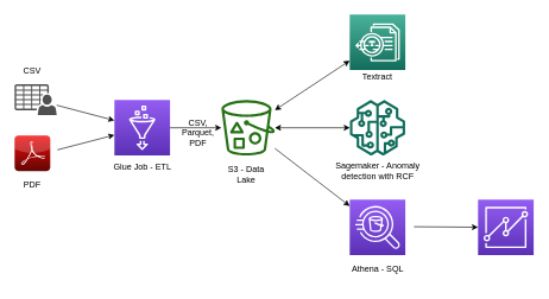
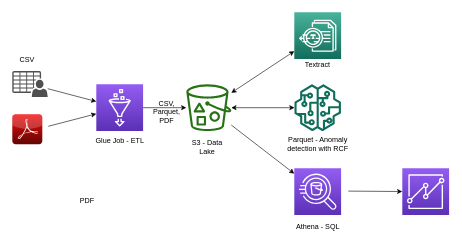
- <mxCell id="19" value="Sagemaker - Anomaly detection with RCF" style="text;html=1;strokeColor=none;fillColor=none;align=center;verticalAlign=middle;whiteSpace=wrap;rounded=0;" vertex="1" parent="1"><mxGeometry x="468.5" y="220" width="121" height="40" as="geometry" /></mxCell>
+ <mxCell id="19" value="Parquet - Anomaly detection with RCF" style="text;html=1;strokeColor=none;fillColor=none;align=center;verticalAlign=middle;whiteSpace=wrap;rounded=0;" vertex="1" parent="1"><mxGeometry x="468.5" y="220" width="121" height="40" as="geometry" /></mxCell>
- <mxCell id="13" value="PDF" style="text;html=1;strokeColor=none;fillColor=none;align=center;verticalAlign=middle;whiteSpace=wrap;rounded=0;" vertex="1" parent="1"><mxGeometry x="25" y="250" width="40" height="20" as="geometry" /></mxCell>
+ <mxCell id="13" value="PDF" style="text;html=1;strokeColor=none;fillColor=none;align=center;verticalAlign=middle;whiteSpace=wrap;rounded=0;" vertex="1" parent="1"><mxGeometry x="125" y="325" width="40" height="20" as="geometry" /></mxCell>
